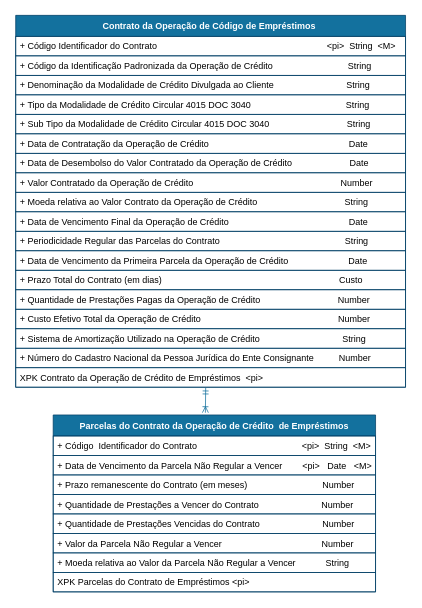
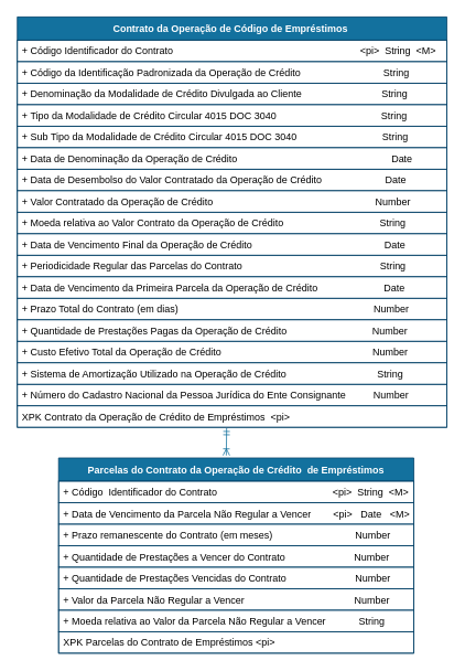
- <mxCell id="18" value="+ Data de Contratação da Operação de Crédito                                                        Date" style="text;fillColor=none;align=left;verticalAlign=top;spacingLeft=4;spacingRight=4;overflow=hidden;rotatable=0;points=[[0,0.5],[1,0.5]];portConstraint=eastwest;strokeColor=#003F66;" parent="12" vertex="1"><mxGeometry y="158" width="520" height="26" as="geometry" /></mxCell>
+ <mxCell id="18" value="+ Data de Denominação da Operação de Crédito                                                        Date" style="text;fillColor=none;align=left;verticalAlign=top;spacingLeft=4;spacingRight=4;overflow=hidden;rotatable=0;points=[[0,0.5],[1,0.5]];portConstraint=eastwest;strokeColor=#003F66;" parent="12" vertex="1"><mxGeometry y="158" width="520" height="26" as="geometry" /></mxCell>
- <mxCell id="25" value="+ Prazo Total do Contrato (em dias)                                                                       Custo  " style="text;fillColor=none;align=left;verticalAlign=top;spacingLeft=4;spacingRight=4;overflow=hidden;rotatable=0;points=[[0,0.5],[1,0.5]];portConstraint=eastwest;strokeColor=#003F66;" parent="12" vertex="1"><mxGeometry y="340" width="520" height="26" as="geometry" /></mxCell>
+ <mxCell id="25" value="+ Prazo Total do Contrato (em dias)                                                                       Number  " style="text;fillColor=none;align=left;verticalAlign=top;spacingLeft=4;spacingRight=4;overflow=hidden;rotatable=0;points=[[0,0.5],[1,0.5]];portConstraint=eastwest;strokeColor=#003F66;" parent="12" vertex="1"><mxGeometry y="340" width="520" height="26" as="geometry" /></mxCell>
